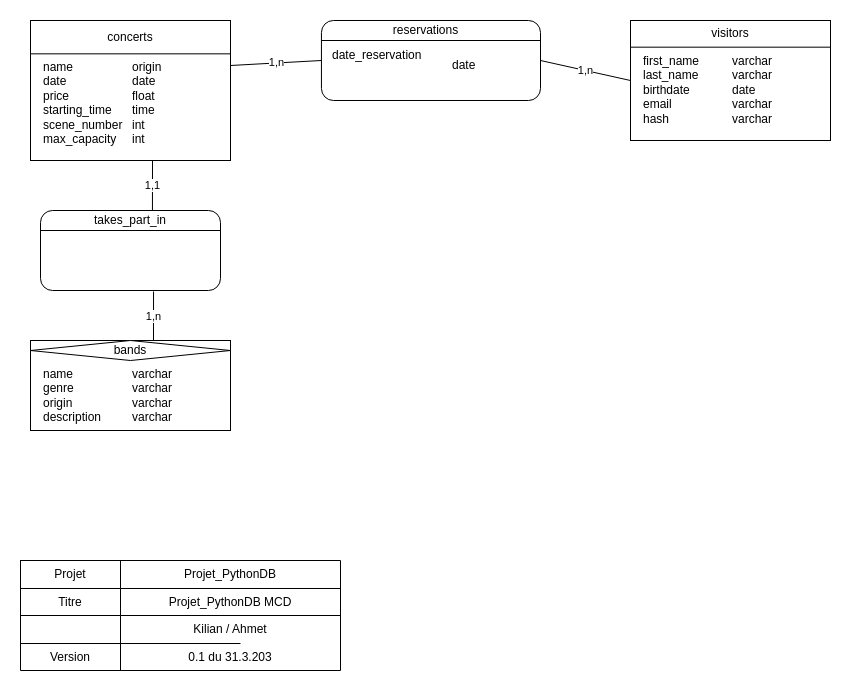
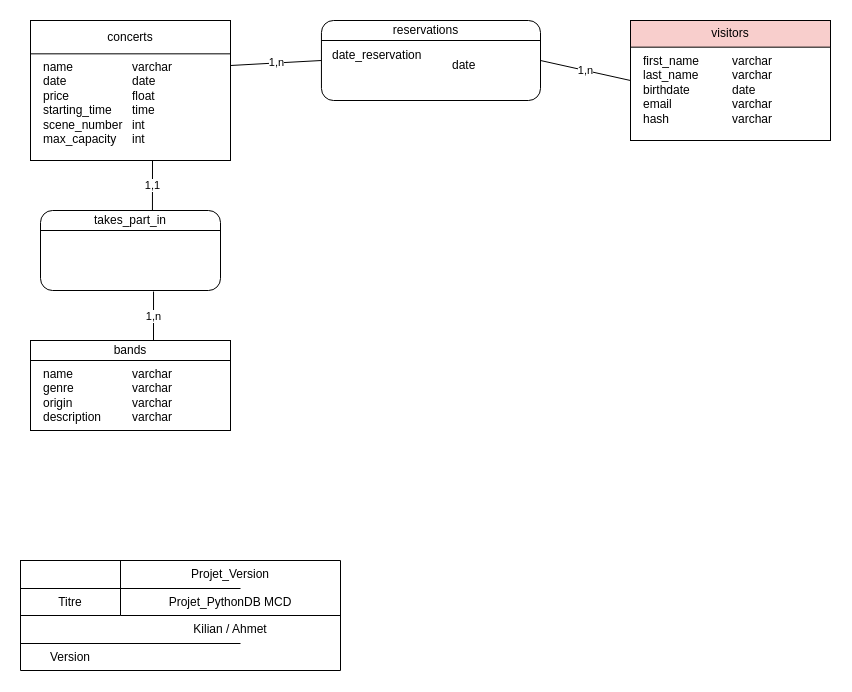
- <mxCell id="15" value="visitors" style="rounded=0;whiteSpace=wrap;html=1;" parent="13" vertex="1"><mxGeometry width="200" height="26.667" as="geometry" /></mxCell>
+ <mxCell id="15" value="visitors" style="rounded=0;whiteSpace=wrap;html=1;fillColor=#f8cecc;" parent="13" vertex="1"><mxGeometry width="200" height="26.667" as="geometry" /></mxCell>
- <mxCell id="6" value="origin&lt;div&gt;date&lt;/div&gt;&lt;div&gt;float&lt;/div&gt;&lt;div&gt;time&lt;/div&gt;&lt;div&gt;int&lt;/div&gt;&lt;div&gt;int&lt;/div&gt;" style="text;html=1;strokeColor=none;fillColor=none;align=left;verticalAlign=top;whiteSpace=wrap;rounded=0;" parent="2" vertex="1"><mxGeometry x="100" y="33.333" width="90" height="83.333" as="geometry" /></mxCell>
+ <mxCell id="6" value="varchar&lt;div&gt;date&lt;/div&gt;&lt;div&gt;float&lt;/div&gt;&lt;div&gt;time&lt;/div&gt;&lt;div&gt;int&lt;/div&gt;&lt;div&gt;int&lt;/div&gt;" style="text;html=1;strokeColor=none;fillColor=none;align=left;verticalAlign=top;whiteSpace=wrap;rounded=0;" parent="2" vertex="1"><mxGeometry x="100" y="33.333" width="90" height="83.333" as="geometry" /></mxCell>
- <mxCell id="32" value="bands" style="rhombus;whiteSpace=wrap;html=1;" parent="30" vertex="1"><mxGeometry width="200" height="20" as="geometry" /></mxCell>
+ <mxCell id="32" value="bands" style="rounded=0;whiteSpace=wrap;html=1;" parent="30" vertex="1"><mxGeometry width="200" height="20" as="geometry" /></mxCell>
- <mxCell id="20" value="Projet" style="shape=partialRectangle;html=1;whiteSpace=wrap;connectable=0;overflow=hidden;fillColor=none;top=0;left=0;bottom=0;right=0;" parent="19" vertex="1"><mxGeometry width="100" height="28" as="geometry"><mxRectangle width="100" height="28" as="alternateBounds" /></mxGeometry></mxCell>
- <mxCell id="21" value="Projet_PythonDB" style="shape=partialRectangle;html=1;whiteSpace=wrap;connectable=0;overflow=hidden;fillColor=none;top=0;left=0;bottom=0;right=0;" parent="19" vertex="1"><mxGeometry x="100" width="220" height="28" as="geometry"><mxRectangle width="220" height="28" as="alternateBounds" /></mxGeometry></mxCell>
+ <mxCell id="21" value="Projet_Version" style="shape=partialRectangle;html=1;whiteSpace=wrap;connectable=0;overflow=hidden;fillColor=none;top=0;left=0;bottom=0;right=0;" parent="19" vertex="1"><mxGeometry x="100" width="220" height="28" as="geometry"><mxRectangle width="220" height="28" as="alternateBounds" /></mxGeometry></mxCell>
- <mxCell id="29" value="0.1 du 31.3.203" style="shape=partialRectangle;html=1;whiteSpace=wrap;connectable=0;overflow=hidden;fillColor=none;top=0;left=0;bottom=0;right=0;" parent="27" vertex="1"><mxGeometry x="100" width="220" height="27" as="geometry"><mxRectangle width="220" height="27" as="alternateBounds" /></mxGeometry></mxCell>
